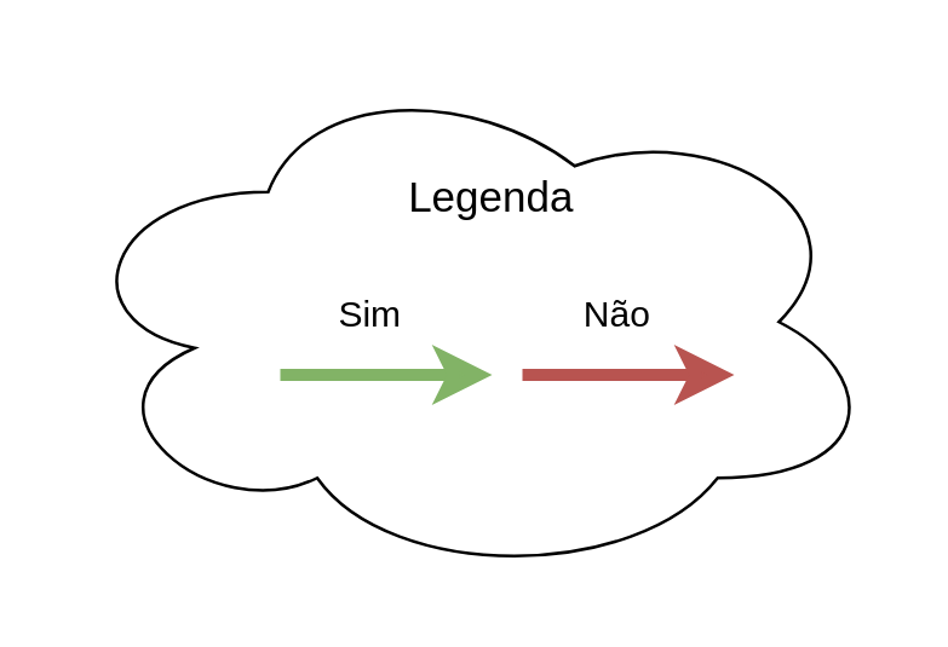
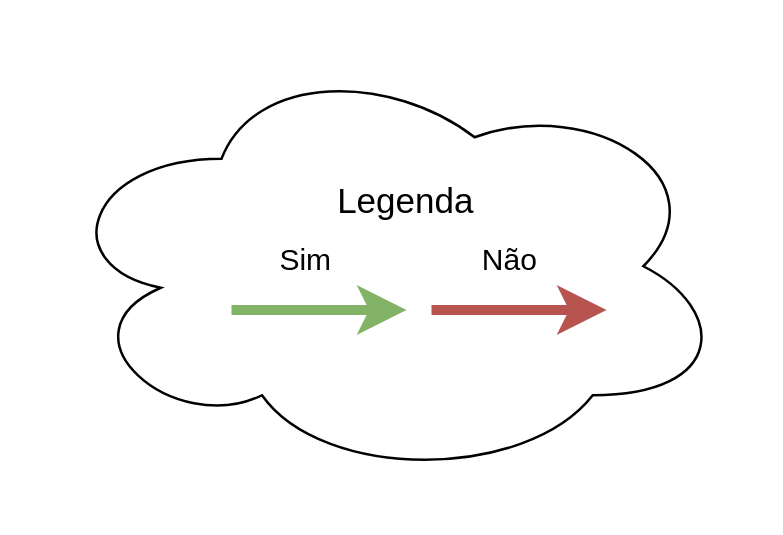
- <mxCell id="7" value="Legenda" style="text;html=1;strokeColor=none;fillColor=none;align=center;verticalAlign=middle;whiteSpace=wrap;rounded=0;fontSize=14;" vertex="1" parent="1"><mxGeometry x="142" y="55" width="40" height="20" as="geometry" /></mxCell>
+ <mxCell id="7" value="Legenda" style="text;html=1;strokeColor=none;fillColor=none;align=center;verticalAlign=middle;whiteSpace=wrap;rounded=0;fontSize=14;" vertex="1" parent="1"><mxGeometry x="142" y="70" width="40" height="20" as="geometry" /></mxCell>
